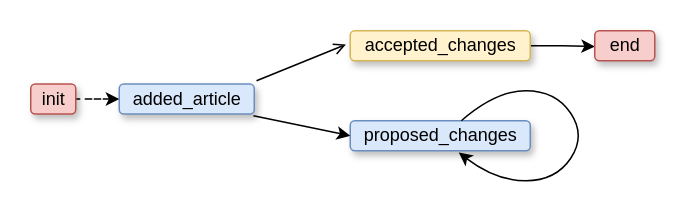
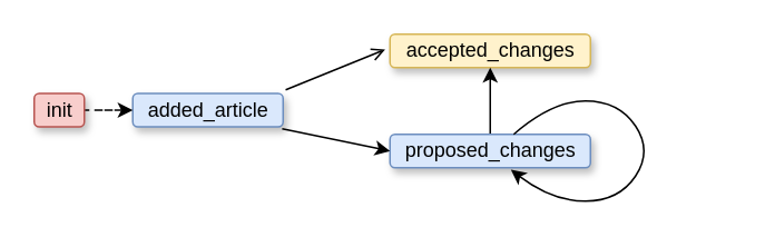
- <mxCell id="6" style="edgeStyle=orthogonalEdgeStyle;rounded=0;orthogonalLoop=1;jettySize=auto;html=1;entryX=0.001;entryY=0.525;entryDx=0;entryDy=0;entryPerimeter=0;" parent="1" source="7" target="8" edge="1"><mxGeometry relative="1" as="geometry"><mxPoint x="393" y="20" as="targetPoint" /></mxGeometry></mxCell>
- <mxCell id="8" value="end" style="text;html=1;align=center;verticalAlign=middle;resizable=0;points=[];autosize=1;strokeColor=#b85450;fillColor=#f8cecc;rounded=1;shadow=1;" parent="1" vertex="1"><mxGeometry x="396" y="20" width="40" height="20" as="geometry" /></mxCell>
+ <mxCell id="9" value="" style="edgeStyle=orthogonalEdgeStyle;rounded=0;orthogonalLoop=1;jettySize=auto;html=1;" parent="1" source="10" target="7" edge="1"><mxGeometry relative="1" as="geometry" /></mxCell>
